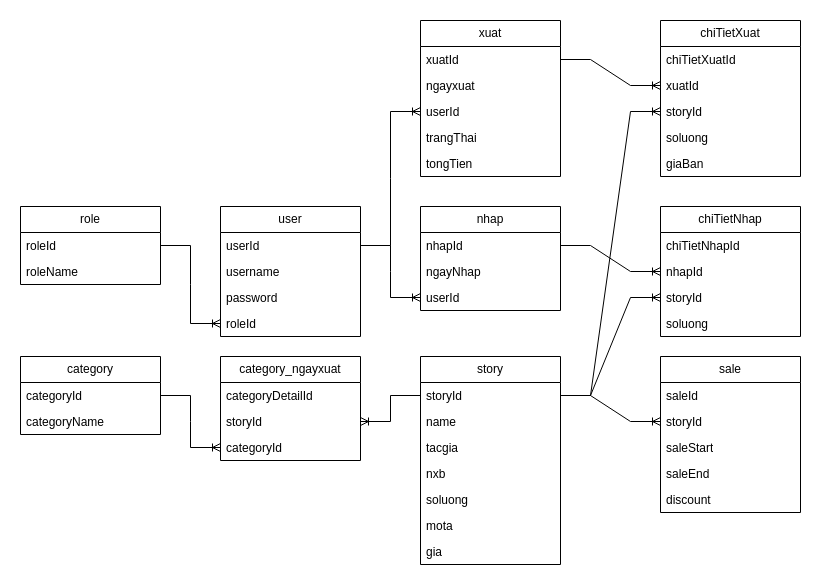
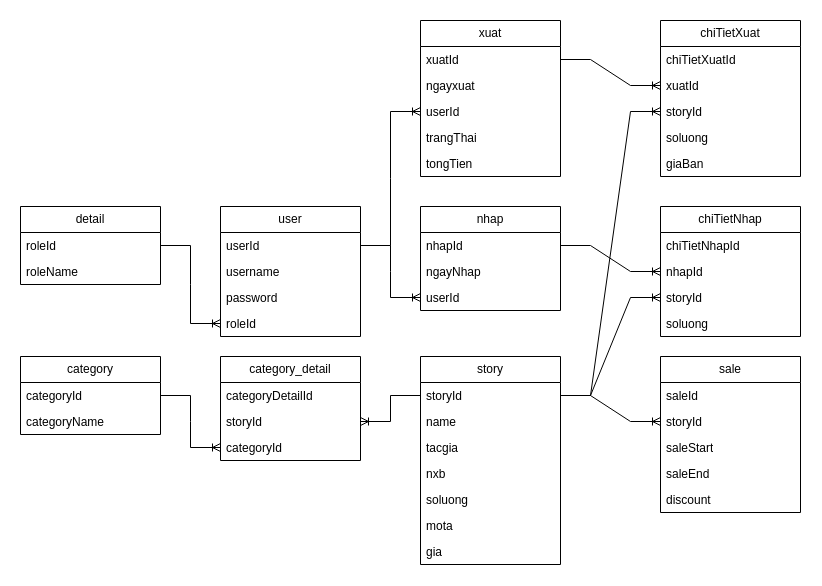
- <mxCell id="2" value="role" style="swimlane;fontStyle=0;childLayout=stackLayout;horizontal=1;startSize=26;fillColor=none;horizontalStack=0;resizeParent=1;resizeParentMax=0;resizeLast=0;collapsible=1;marginBottom=0;whiteSpace=wrap;html=1;" parent="1" vertex="1"><mxGeometry x="20" y="206" width="140" height="78" as="geometry" /></mxCell>
+ <mxCell id="2" value="detail" style="swimlane;fontStyle=0;childLayout=stackLayout;horizontal=1;startSize=26;fillColor=none;horizontalStack=0;resizeParent=1;resizeParentMax=0;resizeLast=0;collapsible=1;marginBottom=0;whiteSpace=wrap;html=1;" parent="1" vertex="1"><mxGeometry x="20" y="206" width="140" height="78" as="geometry" /></mxCell>
- <mxCell id="22" value="category_ngayxuat" style="swimlane;fontStyle=0;childLayout=stackLayout;horizontal=1;startSize=26;fillColor=none;horizontalStack=0;resizeParent=1;resizeParentMax=0;resizeLast=0;collapsible=1;marginBottom=0;whiteSpace=wrap;html=1;" parent="1" vertex="1"><mxGeometry x="220" y="356" width="140" height="104" as="geometry" /></mxCell>
+ <mxCell id="22" value="category_detail" style="swimlane;fontStyle=0;childLayout=stackLayout;horizontal=1;startSize=26;fillColor=none;horizontalStack=0;resizeParent=1;resizeParentMax=0;resizeLast=0;collapsible=1;marginBottom=0;whiteSpace=wrap;html=1;" parent="1" vertex="1"><mxGeometry x="220" y="356" width="140" height="104" as="geometry" /></mxCell>
